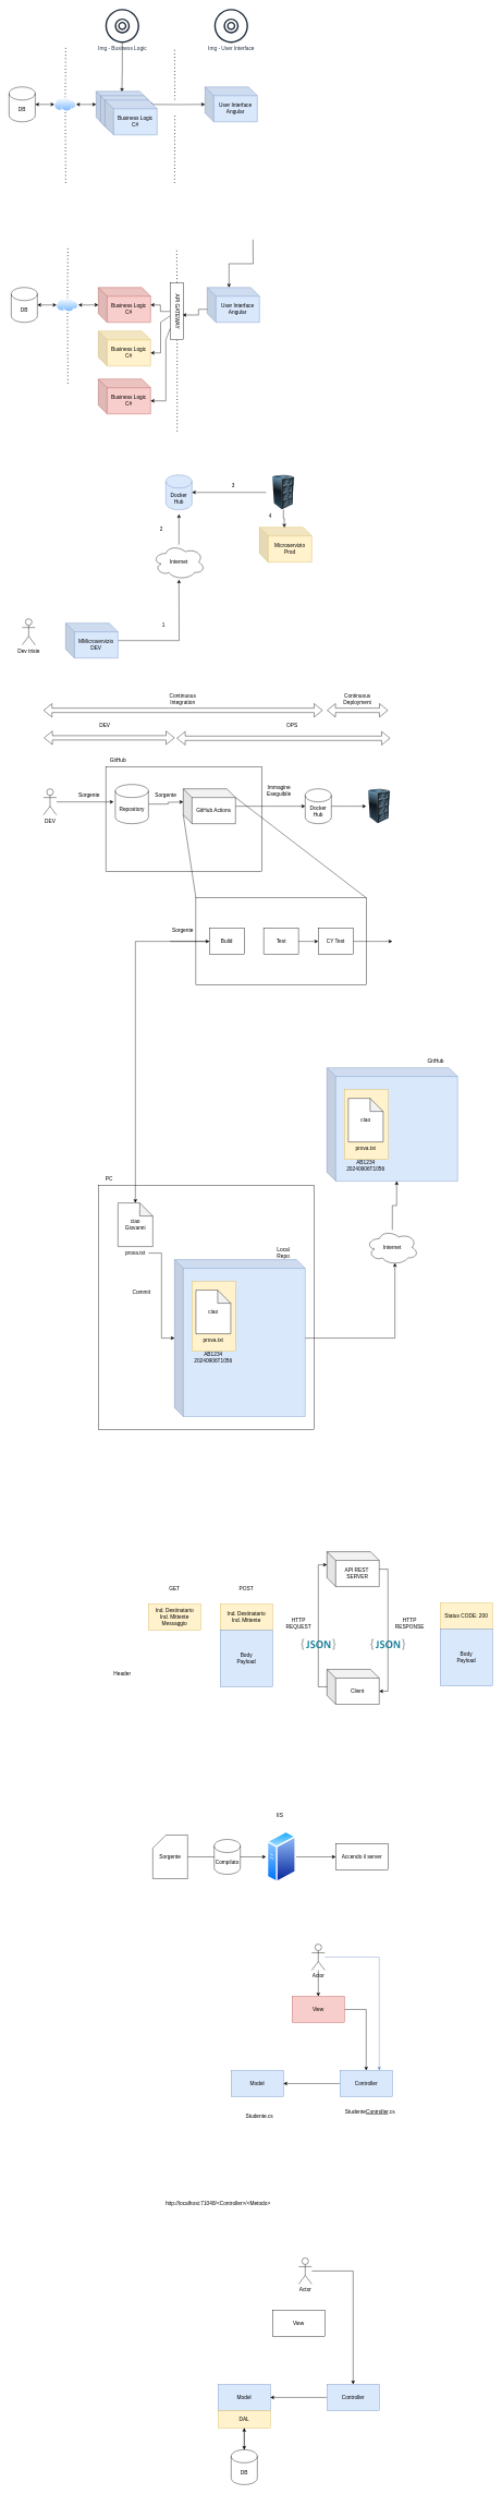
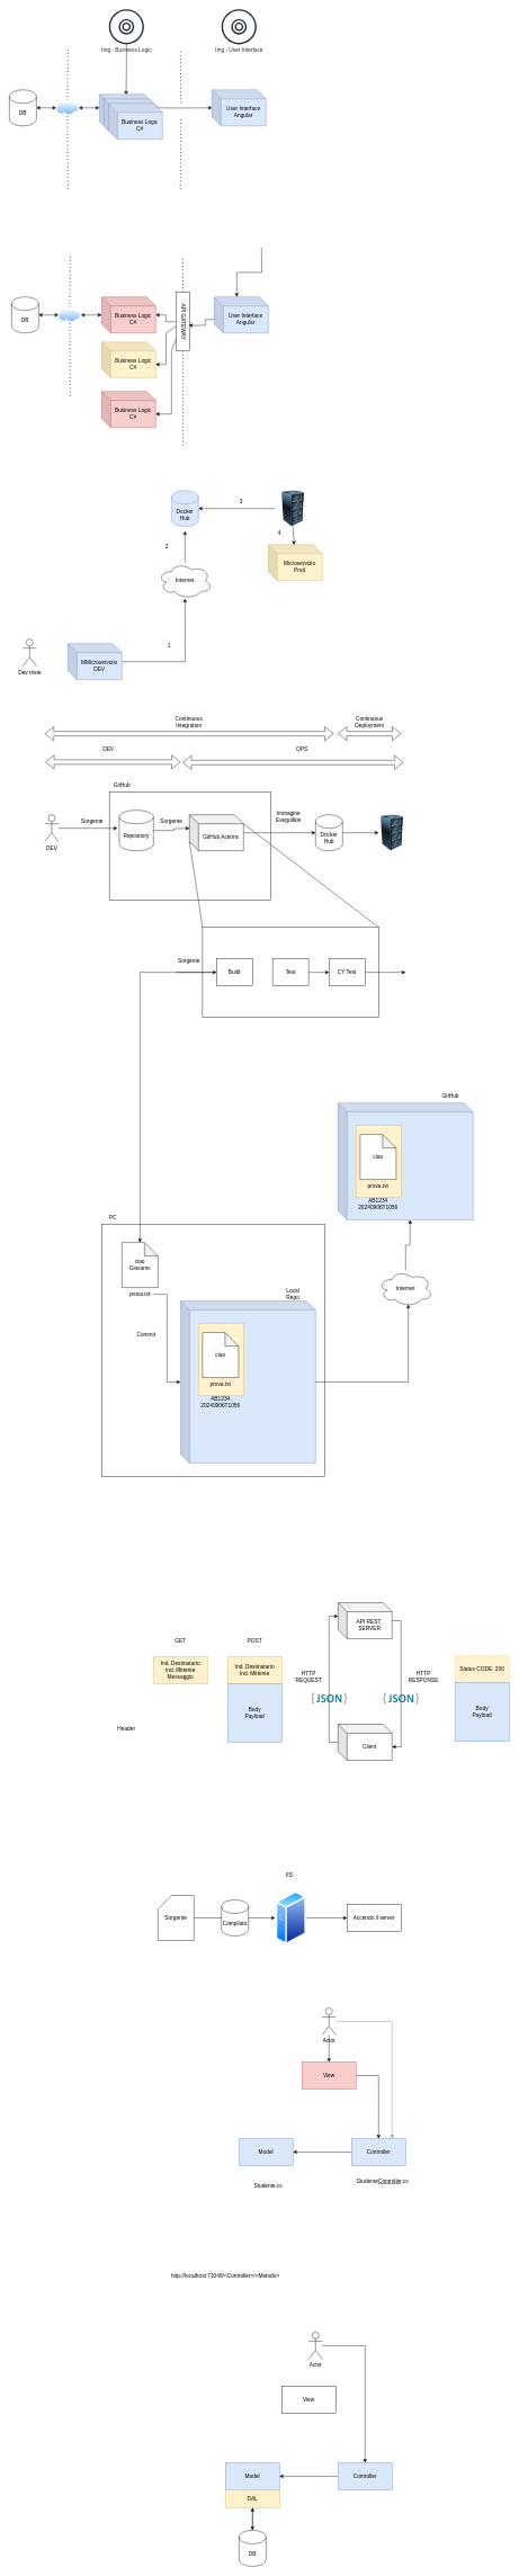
- <mxCell id="119" value="Status CODE: 200" style="rounded=0;whiteSpace=wrap;html=1;fillColor=#fff2cc;strokeColor=#d6b656;" vertex="1" parent="1"><mxGeometry x="1010" y="3676.6" width="120" height="60" as="geometry" /></mxCell>
+ <mxCell id="119" value="Status CODE: 200" style="rounded=0;whiteSpace=wrap;html=1;fillColor=#fff2cc;strokeColor=#d6b656;dashed=1;" vertex="1" parent="1"><mxGeometry x="1010" y="3676.6" width="120" height="60" as="geometry" /></mxCell>
